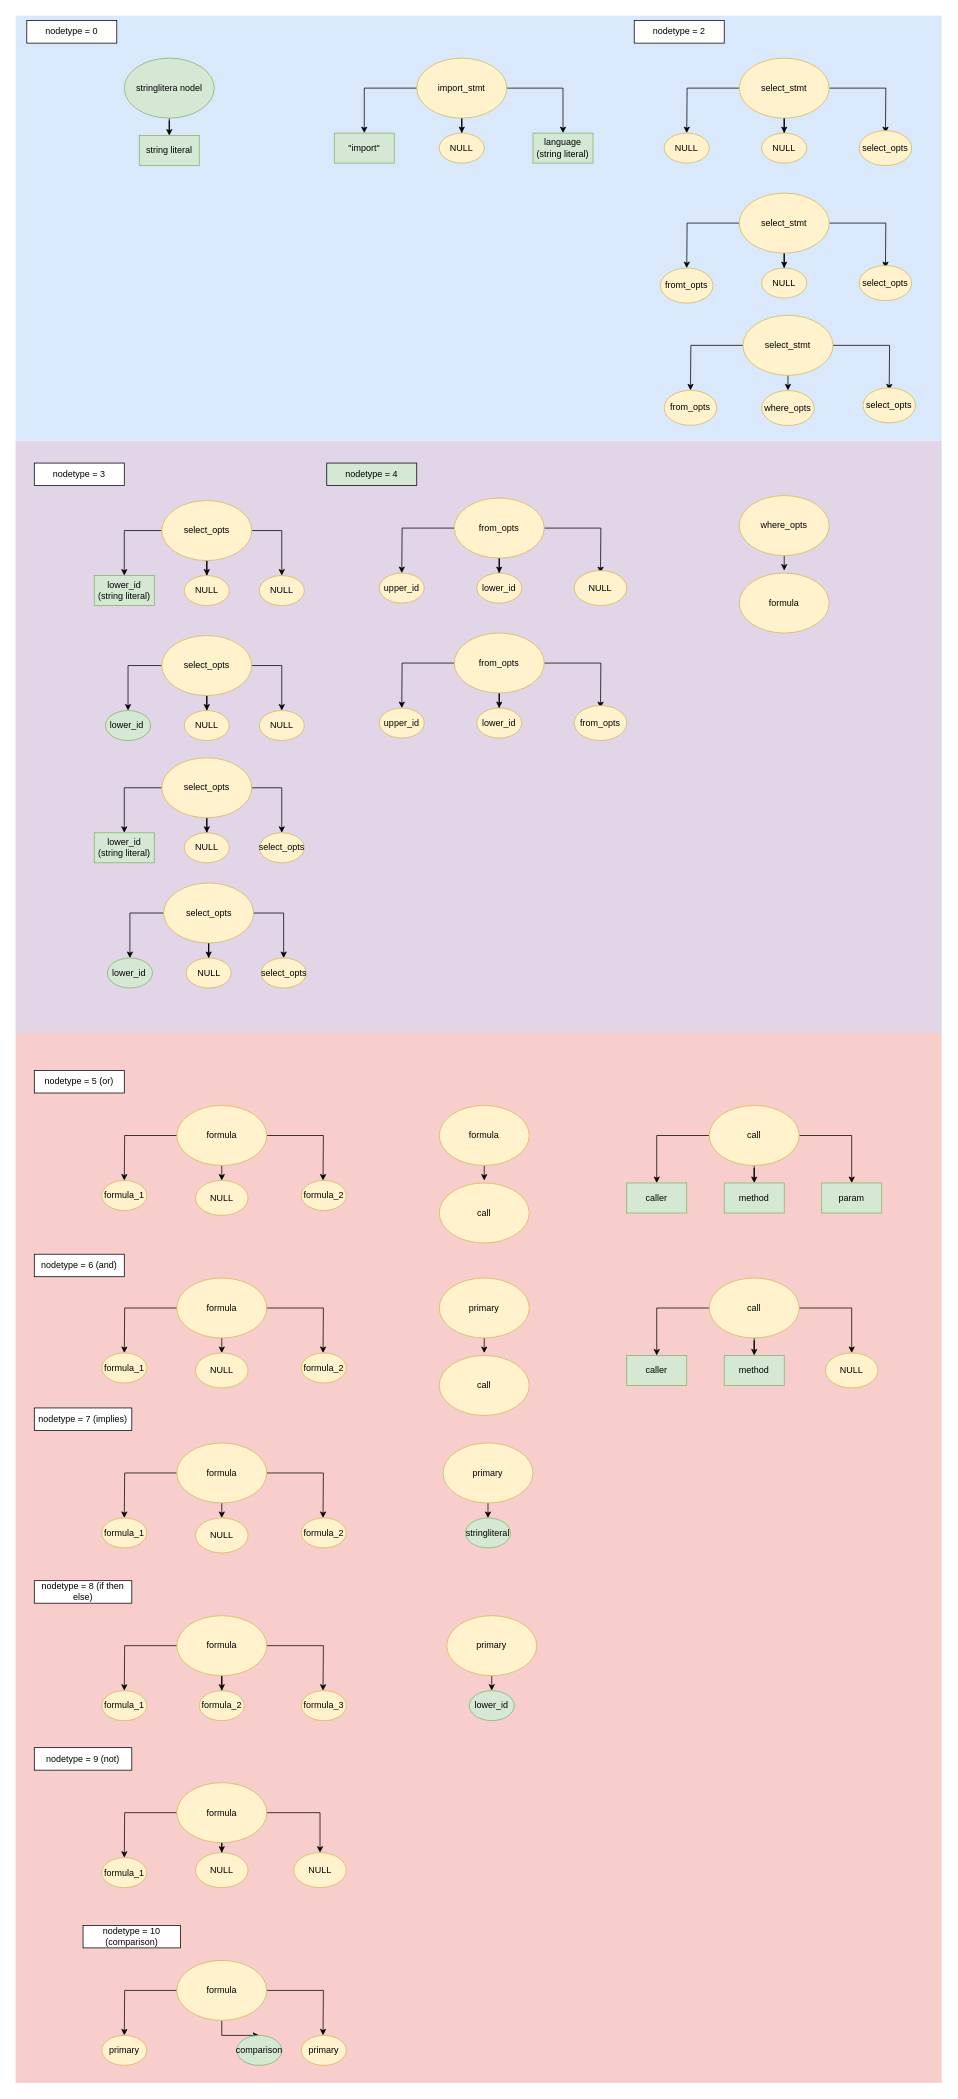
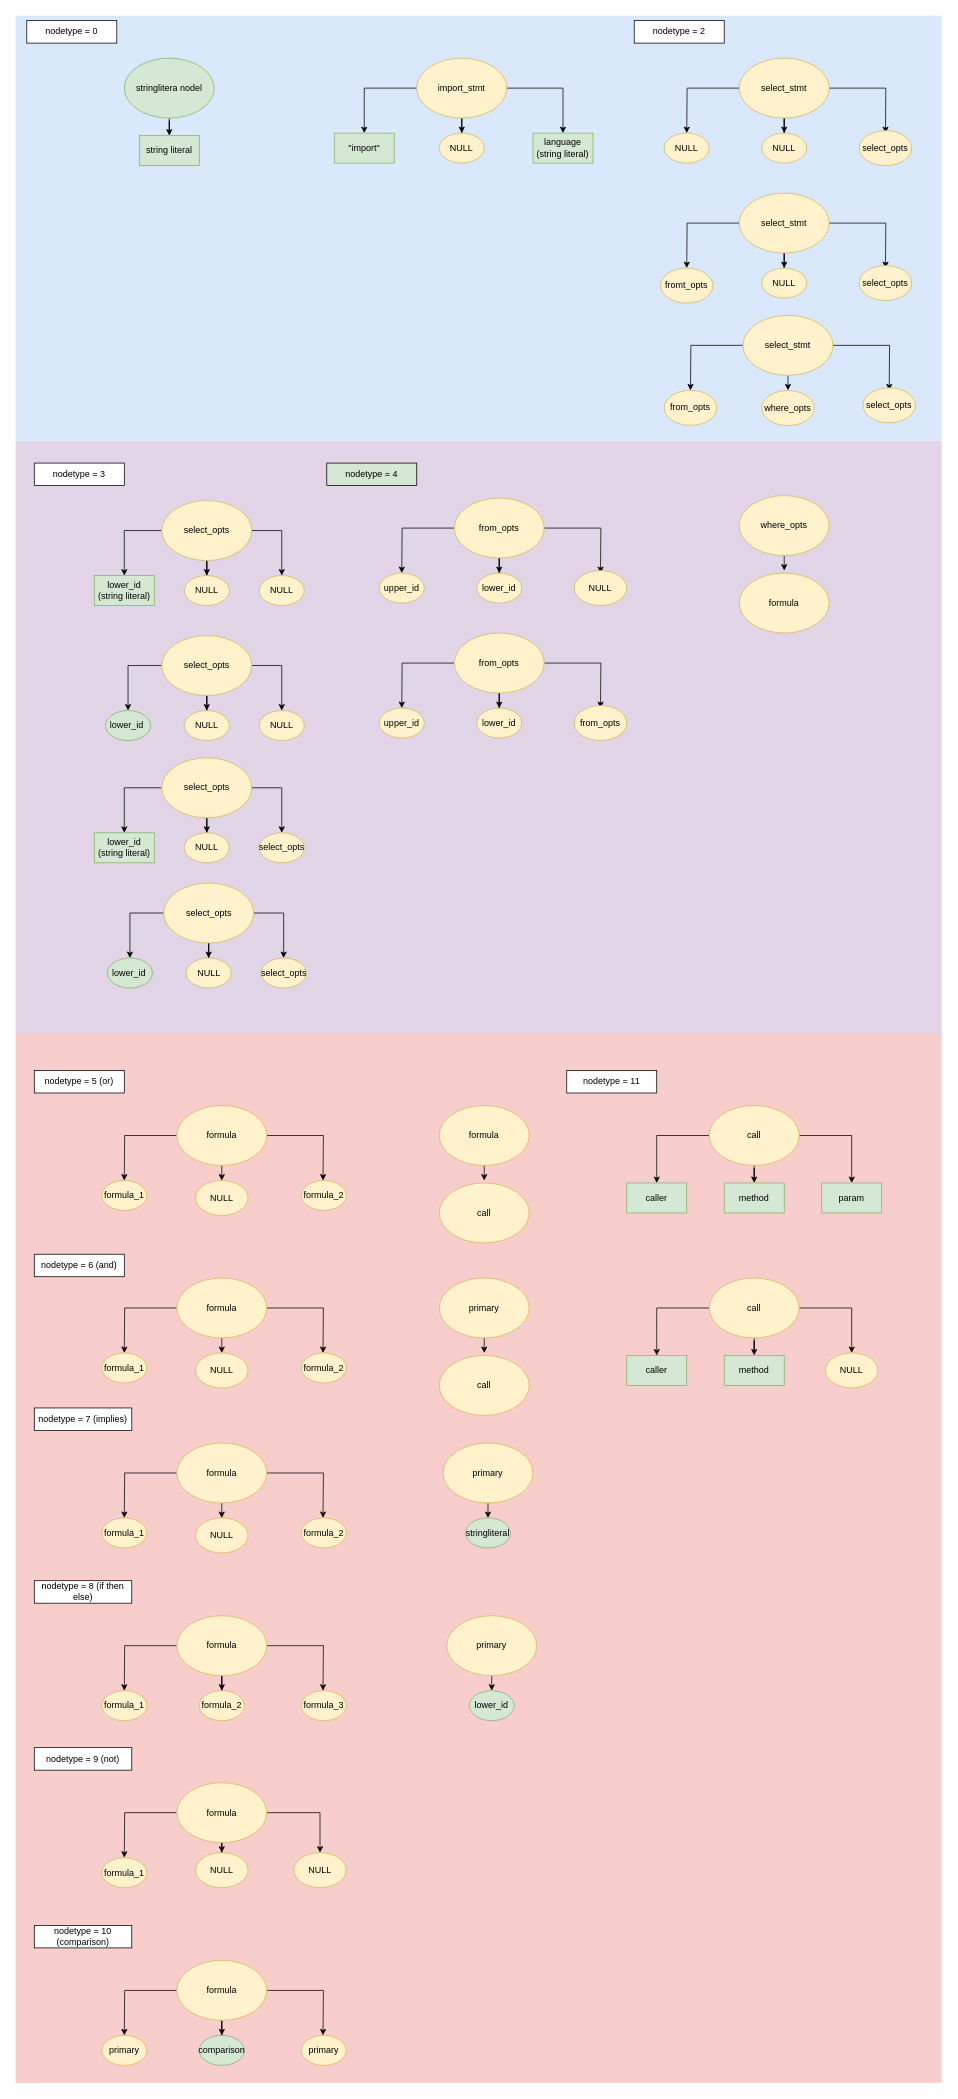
+ <mxCell id="136" value="nodetype = 11" style="rounded=0;whiteSpace=wrap;html=1;" vertex="1" parent="1"><mxGeometry x="755" y="1427" width="120" height="30" as="geometry" /></mxCell>
- <mxCell id="122" value="nodetype = 10 (comparison)" style="rounded=0;whiteSpace=wrap;html=1;" vertex="1" parent="1"><mxGeometry x="110" y="2567" width="130" height="30" as="geometry" /></mxCell>
+ <mxCell id="122" value="nodetype = 10 (comparison)" style="rounded=0;whiteSpace=wrap;html=1;" vertex="1" parent="1"><mxGeometry x="45" y="2567" width="130" height="30" as="geometry" /></mxCell>
- <mxCell id="129" value="&lt;font face=&quot;helvetica&quot;&gt;comparison&lt;/font&gt;" style="ellipse;whiteSpace=wrap;html=1;fillColor=#d5e8d4;strokeColor=#82b366;" vertex="1" parent="1"><mxGeometry x="315" y="2713.67" width="60" height="40" as="geometry" /></mxCell>
+ <mxCell id="129" value="&lt;font face=&quot;helvetica&quot;&gt;comparison&lt;/font&gt;" style="ellipse;whiteSpace=wrap;html=1;fillColor=#d5e8d4;strokeColor=#82b366;" vertex="1" parent="1"><mxGeometry x="265" y="2713.67" width="60" height="40" as="geometry" /></mxCell>
